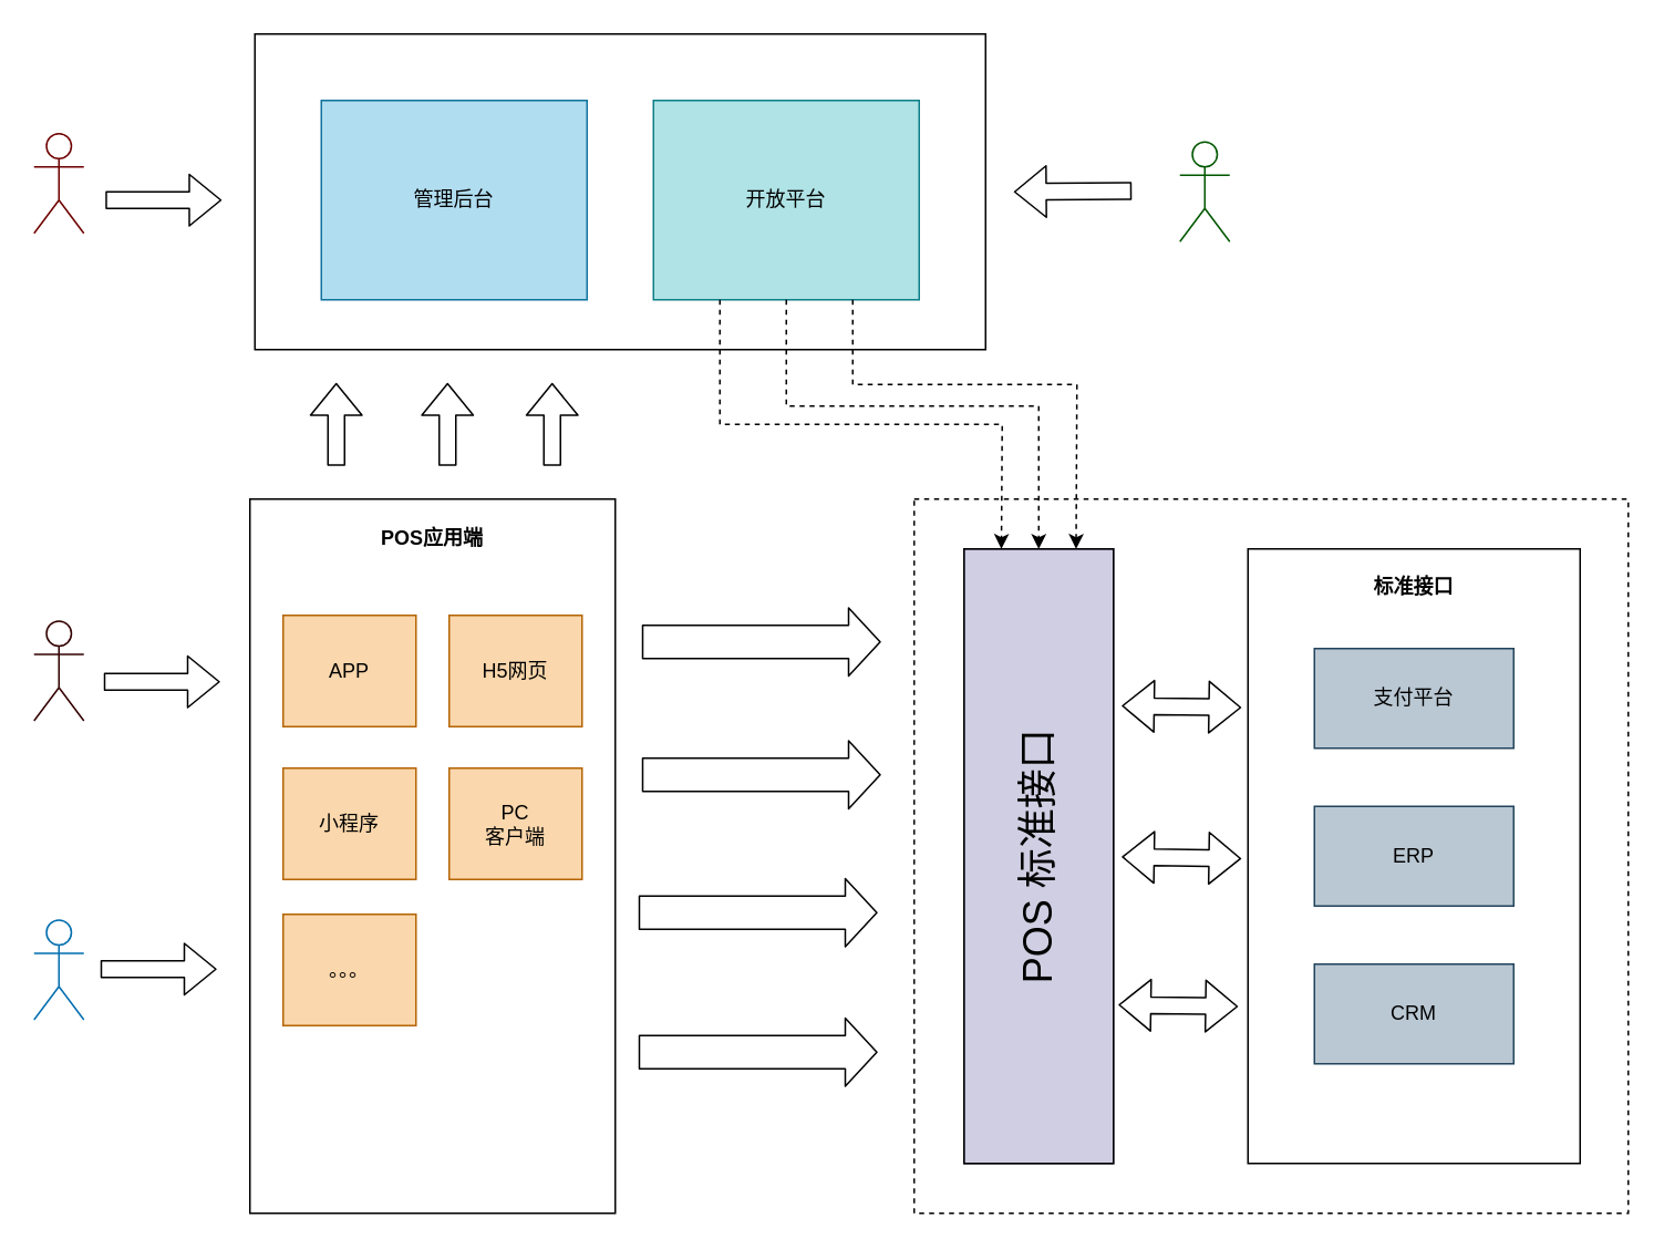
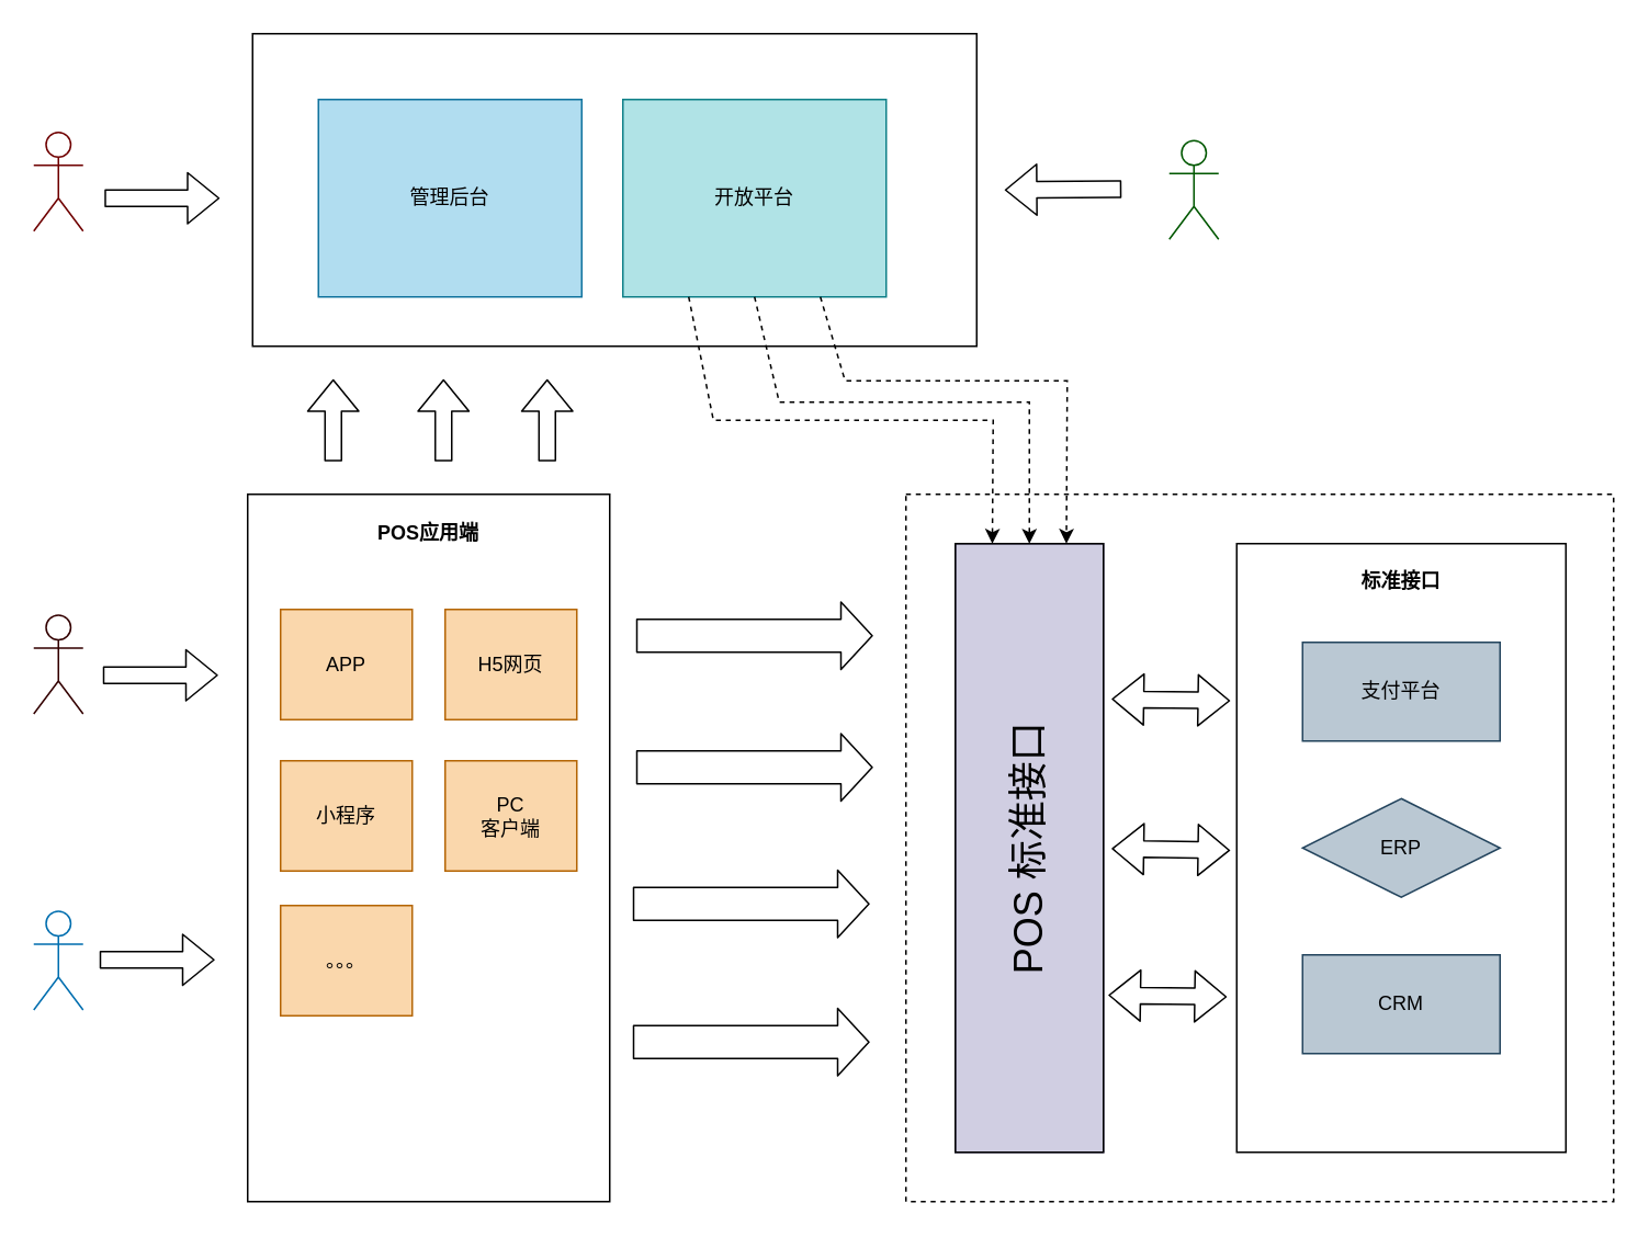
- <mxCell id="14" value="开放平台" style="rounded=0;whiteSpace=wrap;html=1;fillColor=#b0e3e6;strokeColor=#0e8088;" vertex="1" parent="11"><mxGeometry x="240" y="40" width="160" height="120" as="geometry" /></mxCell>
+ <mxCell id="14" value="开放平台" style="rounded=0;whiteSpace=wrap;html=1;fillColor=#b0e3e6;strokeColor=#0e8088;" vertex="1" parent="11"><mxGeometry x="225" y="40" width="160" height="120" as="geometry" /></mxCell>
- <mxCell id="8" value="ERP" style="rounded=0;whiteSpace=wrap;html=1;fillColor=#bac8d3;strokeColor=#23445d;" vertex="1" parent="5"><mxGeometry x="40" y="155" width="120" height="60" as="geometry" /></mxCell>
+ <mxCell id="8" value="ERP" style="rhombus;whiteSpace=wrap;html=1;fillColor=#bac8d3;strokeColor=#23445d;" vertex="1" parent="5"><mxGeometry x="40" y="155" width="120" height="60" as="geometry" /></mxCell>
